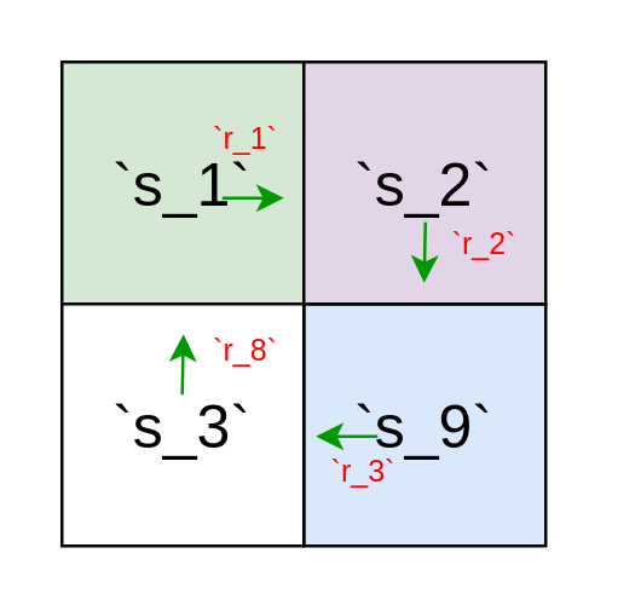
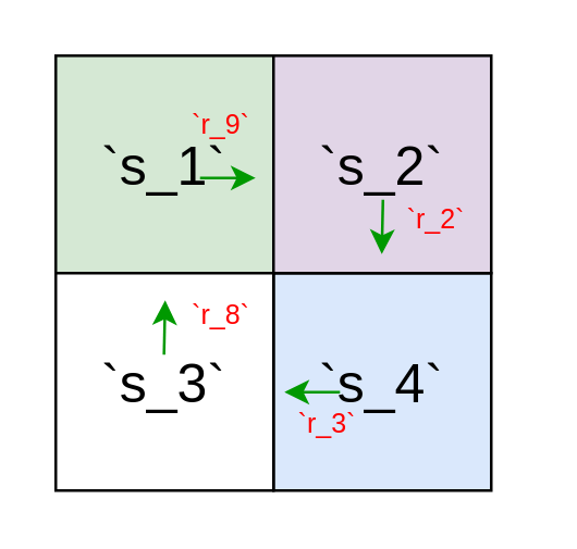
- <mxCell id="11" value="`r_1`" style="text;html=1;align=center;verticalAlign=middle;whiteSpace=wrap;rounded=0;fontSize=10;fontColor=#FF0000;" parent="1" vertex="1"><mxGeometry x="51" y="30" width="60" height="30" as="geometry" /></mxCell>
+ <mxCell id="11" value="`r_9`" style="text;html=1;align=center;verticalAlign=middle;whiteSpace=wrap;rounded=0;fontSize=10;fontColor=#FF0000;" parent="1" vertex="1"><mxGeometry x="51" y="30" width="60" height="30" as="geometry" /></mxCell>
- <mxCell id="2" value="`s_9`" style="rounded=0;whiteSpace=wrap;html=1;fontSize=20;fillColor=#dae8fc;strokeColor=#000000;" parent="1" vertex="1"><mxGeometry x="100" y="100" width="80" height="80" as="geometry" /></mxCell>
+ <mxCell id="2" value="`s_4`" style="rounded=0;whiteSpace=wrap;html=1;fontSize=20;fillColor=#dae8fc;strokeColor=#000000;" parent="1" vertex="1"><mxGeometry x="100" y="100" width="80" height="80" as="geometry" /></mxCell>
